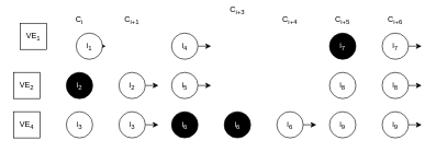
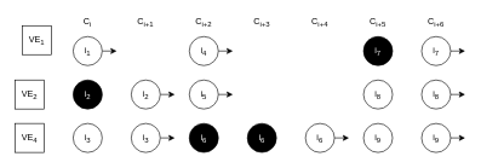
- <mxCell id="33" value="C&lt;sub&gt;i+3&lt;/sub&gt;" style="text;html=1;strokeColor=none;fillColor=none;align=center;verticalAlign=middle;whiteSpace=wrap;rounded=0;" vertex="1" parent="1"><mxGeometry x="340" y="5" width="40" height="20" as="geometry" /></mxCell>
+ <mxCell id="33" value="C&lt;sub&gt;i+3&lt;/sub&gt;" style="text;html=1;strokeColor=none;fillColor=none;align=center;verticalAlign=middle;whiteSpace=wrap;rounded=0;" vertex="1" parent="1"><mxGeometry x="340" y="20" width="40" height="20" as="geometry" /></mxCell>
+ <mxCell id="32" value="C&lt;sub&gt;i+2&lt;/sub&gt;" style="text;html=1;strokeColor=none;fillColor=none;align=center;verticalAlign=middle;whiteSpace=wrap;rounded=0;" vertex="1" parent="1"><mxGeometry x="260" y="20" width="40" height="20" as="geometry" /></mxCell>
- <mxCell id="5" value="i&lt;sub&gt;1&lt;/sub&gt;" style="ellipse;whiteSpace=wrap;html=1;aspect=fixed;" vertex="1" parent="1"><mxGeometry x="115" y="50" width="40" height="40" as="geometry" /></mxCell>
+ <mxCell id="5" value="i&lt;sub&gt;1&lt;/sub&gt;" style="ellipse;whiteSpace=wrap;html=1;aspect=fixed;" vertex="1" parent="1"><mxGeometry x="100" y="50" width="40" height="40" as="geometry" /></mxCell>
